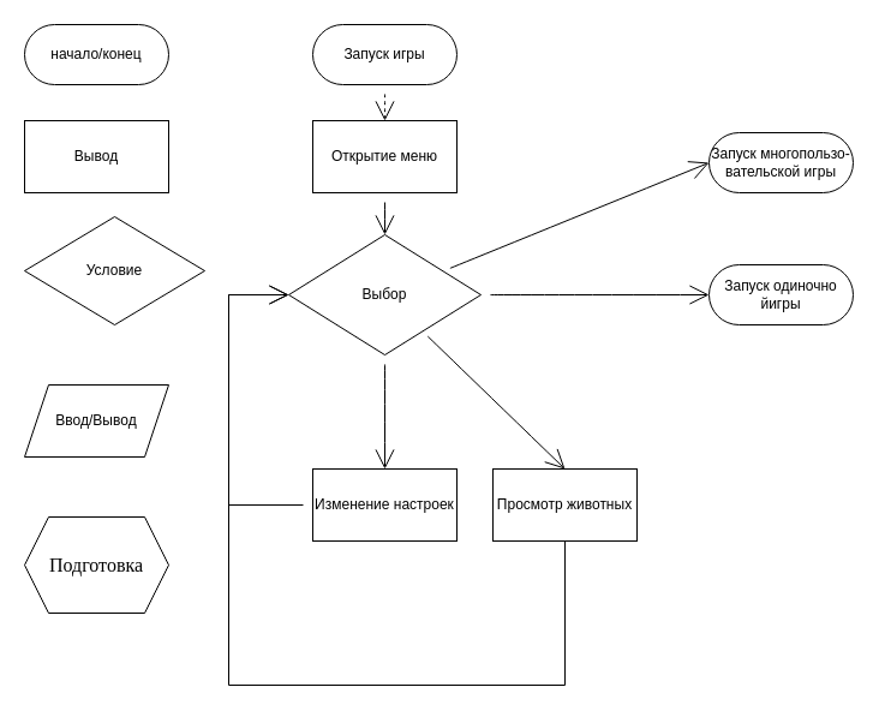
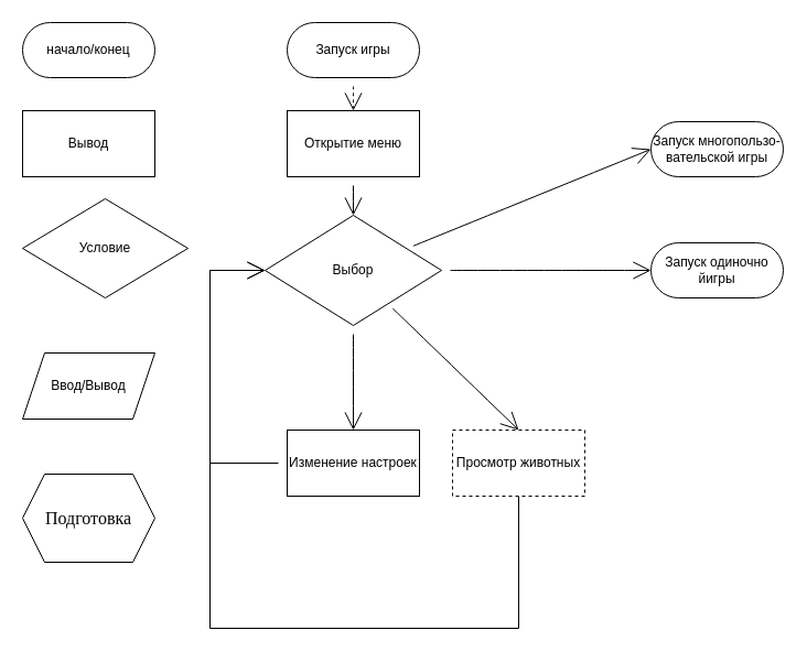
- <mxCell id="21" value="Просмотр животных" style="rounded=0;whiteSpace=wrap;html=1;sketch=0;hachureGap=4;" parent="1" vertex="1"><mxGeometry x="410" y="390" width="120" height="60" as="geometry" /></mxCell>
+ <mxCell id="21" value="Просмотр животных" style="rounded=0;whiteSpace=wrap;html=1;sketch=0;hachureGap=4;dashed=1;" parent="1" vertex="1"><mxGeometry x="410" y="390" width="120" height="60" as="geometry" /></mxCell>
